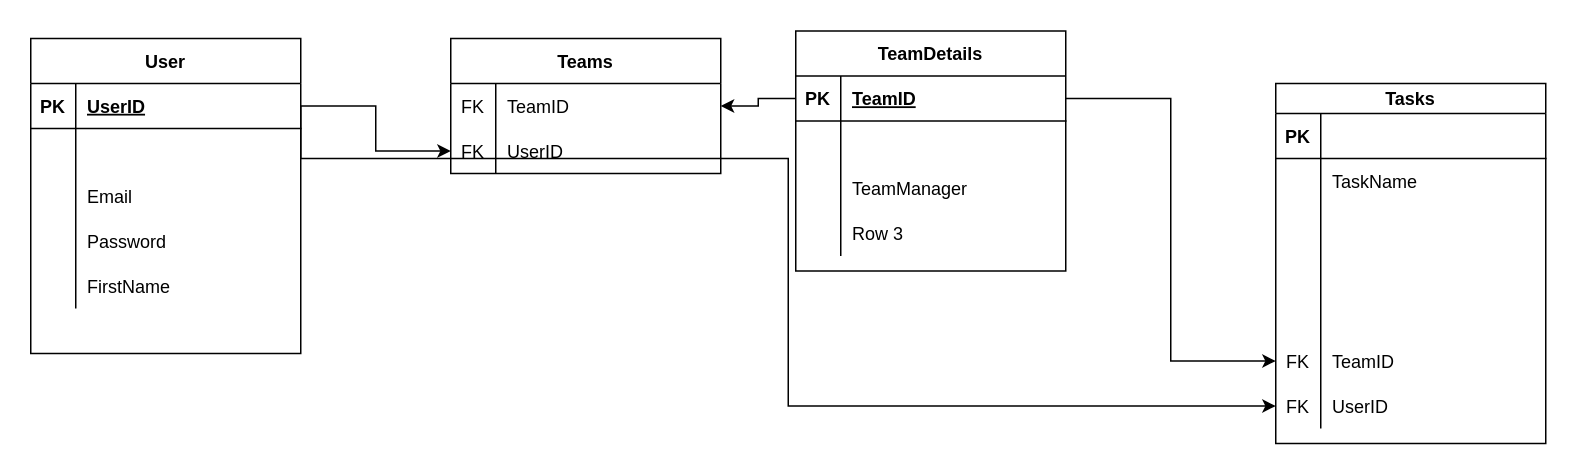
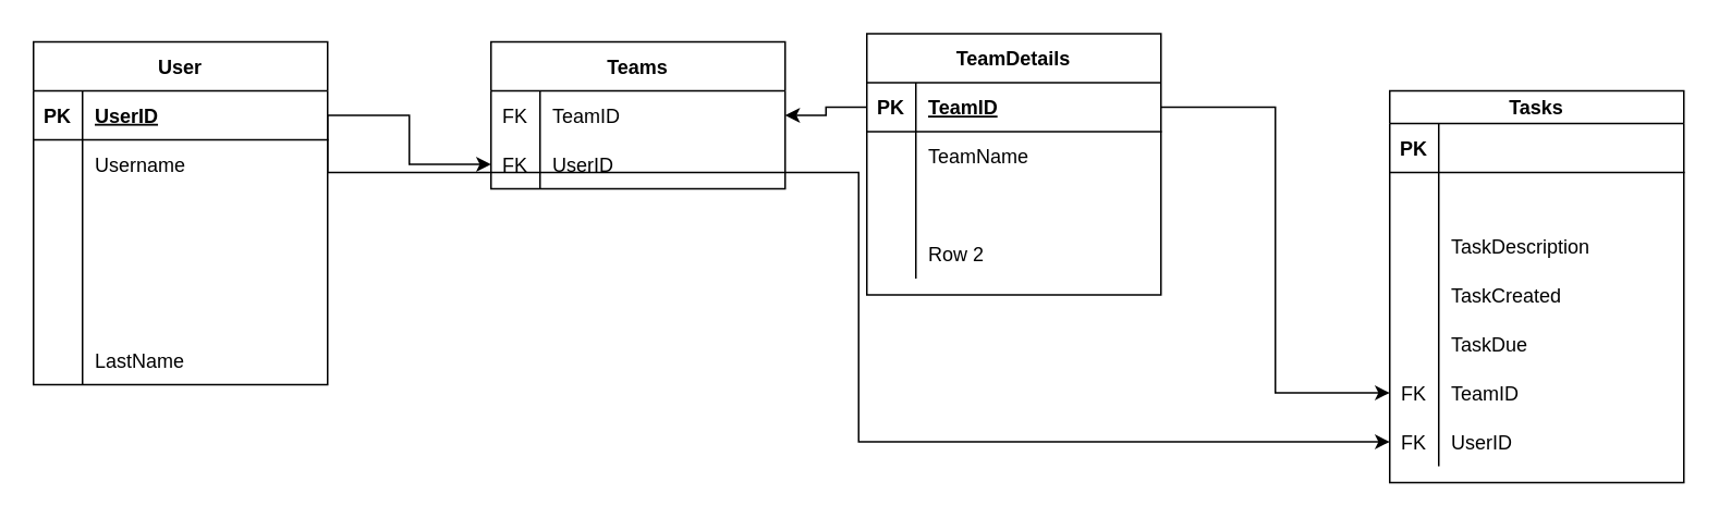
+ <mxCell id="34" value="TeamName" style="shape=partialRectangle;connectable=0;fillColor=none;top=0;left=0;bottom=0;right=0;align=left;spacingLeft=6;overflow=hidden;" vertex="1" parent="32"><mxGeometry x="30" width="150" height="30" as="geometry" /></mxCell>
+ <mxCell id="8" value="Username" style="shape=partialRectangle;connectable=0;fillColor=none;top=0;left=0;bottom=0;right=0;align=left;spacingLeft=6;overflow=hidden;" vertex="1" parent="6"><mxGeometry x="30" width="150" height="30" as="geometry" /></mxCell>
- <mxCell id="46" value="TaskName" style="shape=partialRectangle;connectable=0;fillColor=none;top=0;left=0;bottom=0;right=0;align=left;spacingLeft=6;overflow=hidden;" vertex="1" parent="44"><mxGeometry x="30" width="150" height="30" as="geometry" /></mxCell>
- <mxCell id="37" value="TeamManager" style="shape=partialRectangle;connectable=0;fillColor=none;top=0;left=0;bottom=0;right=0;align=left;spacingLeft=6;overflow=hidden;" vertex="1" parent="35"><mxGeometry x="30" width="150" height="30" as="geometry" /></mxCell>
- <mxCell id="11" value="Email" style="shape=partialRectangle;connectable=0;fillColor=none;top=0;left=0;bottom=0;right=0;align=left;spacingLeft=6;overflow=hidden;" vertex="1" parent="9"><mxGeometry x="30" width="150" height="30" as="geometry" /></mxCell>
+ <mxCell id="49" value="TaskDescription" style="shape=partialRectangle;connectable=0;fillColor=none;top=0;left=0;bottom=0;right=0;align=left;spacingLeft=6;overflow=hidden;" vertex="1" parent="47"><mxGeometry x="30" width="150" height="30" as="geometry" /></mxCell>
- <mxCell id="40" value="Row 3" style="shape=partialRectangle;connectable=0;fillColor=none;top=0;left=0;bottom=0;right=0;align=left;spacingLeft=6;overflow=hidden;" vertex="1" parent="38"><mxGeometry x="30" width="150" height="30" as="geometry" /></mxCell>
+ <mxCell id="40" value="Row 2" style="shape=partialRectangle;connectable=0;fillColor=none;top=0;left=0;bottom=0;right=0;align=left;spacingLeft=6;overflow=hidden;" vertex="1" parent="38"><mxGeometry x="30" width="150" height="30" as="geometry" /></mxCell>
- <mxCell id="14" value="Password" style="shape=partialRectangle;connectable=0;fillColor=none;top=0;left=0;bottom=0;right=0;align=left;spacingLeft=6;overflow=hidden;" vertex="1" parent="12"><mxGeometry x="30" width="150" height="30" as="geometry" /></mxCell>
+ <mxCell id="52" value="TaskCreated" style="shape=partialRectangle;connectable=0;fillColor=none;top=0;left=0;bottom=0;right=0;align=left;spacingLeft=6;overflow=hidden;" vertex="1" parent="50"><mxGeometry x="30" width="150" height="30" as="geometry" /></mxCell>
- <mxCell id="17" value="FirstName" style="shape=partialRectangle;connectable=0;fillColor=none;top=0;left=0;bottom=0;right=0;align=left;spacingLeft=6;overflow=hidden;" vertex="1" parent="15"><mxGeometry x="30" width="150" height="30" as="geometry" /></mxCell>
+ <mxCell id="55" value="TaskDue" style="shape=partialRectangle;connectable=0;fillColor=none;top=0;left=0;bottom=0;right=0;align=left;spacingLeft=6;overflow=hidden;" vertex="1" parent="53"><mxGeometry x="30" width="150" height="30" as="geometry" /></mxCell>
+ <mxCell id="20" value="LastName" style="shape=partialRectangle;connectable=0;fillColor=none;top=0;left=0;bottom=0;right=0;align=left;spacingLeft=6;overflow=hidden;" vertex="1" parent="18"><mxGeometry x="30" width="150" height="30" as="geometry" /></mxCell>
